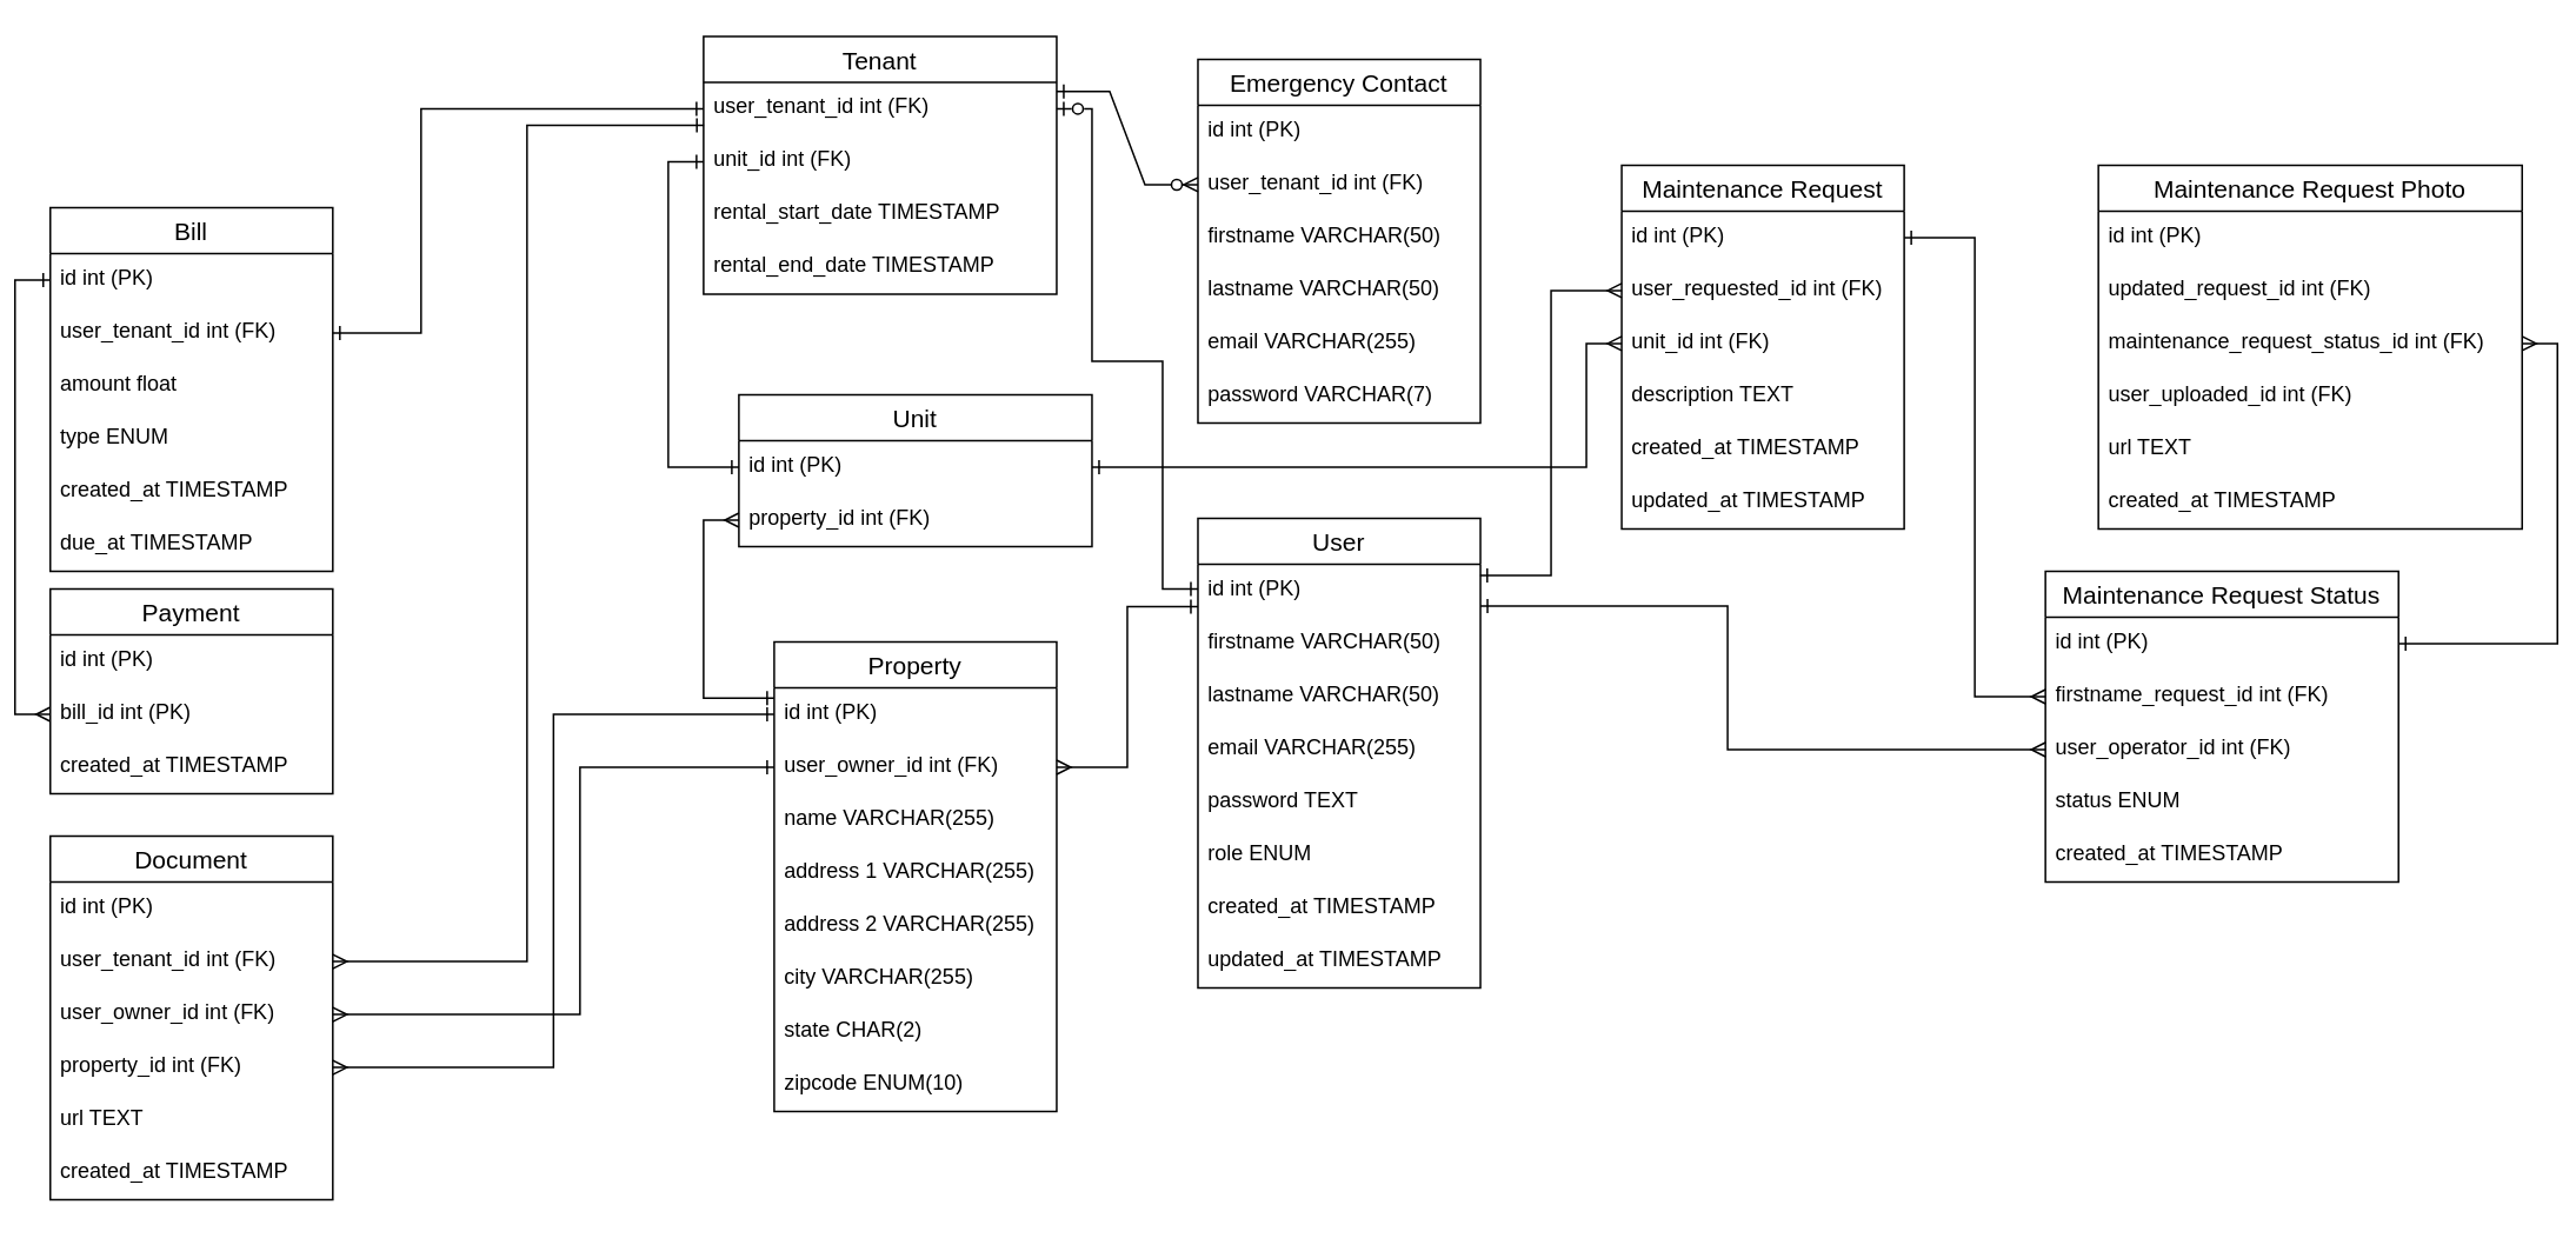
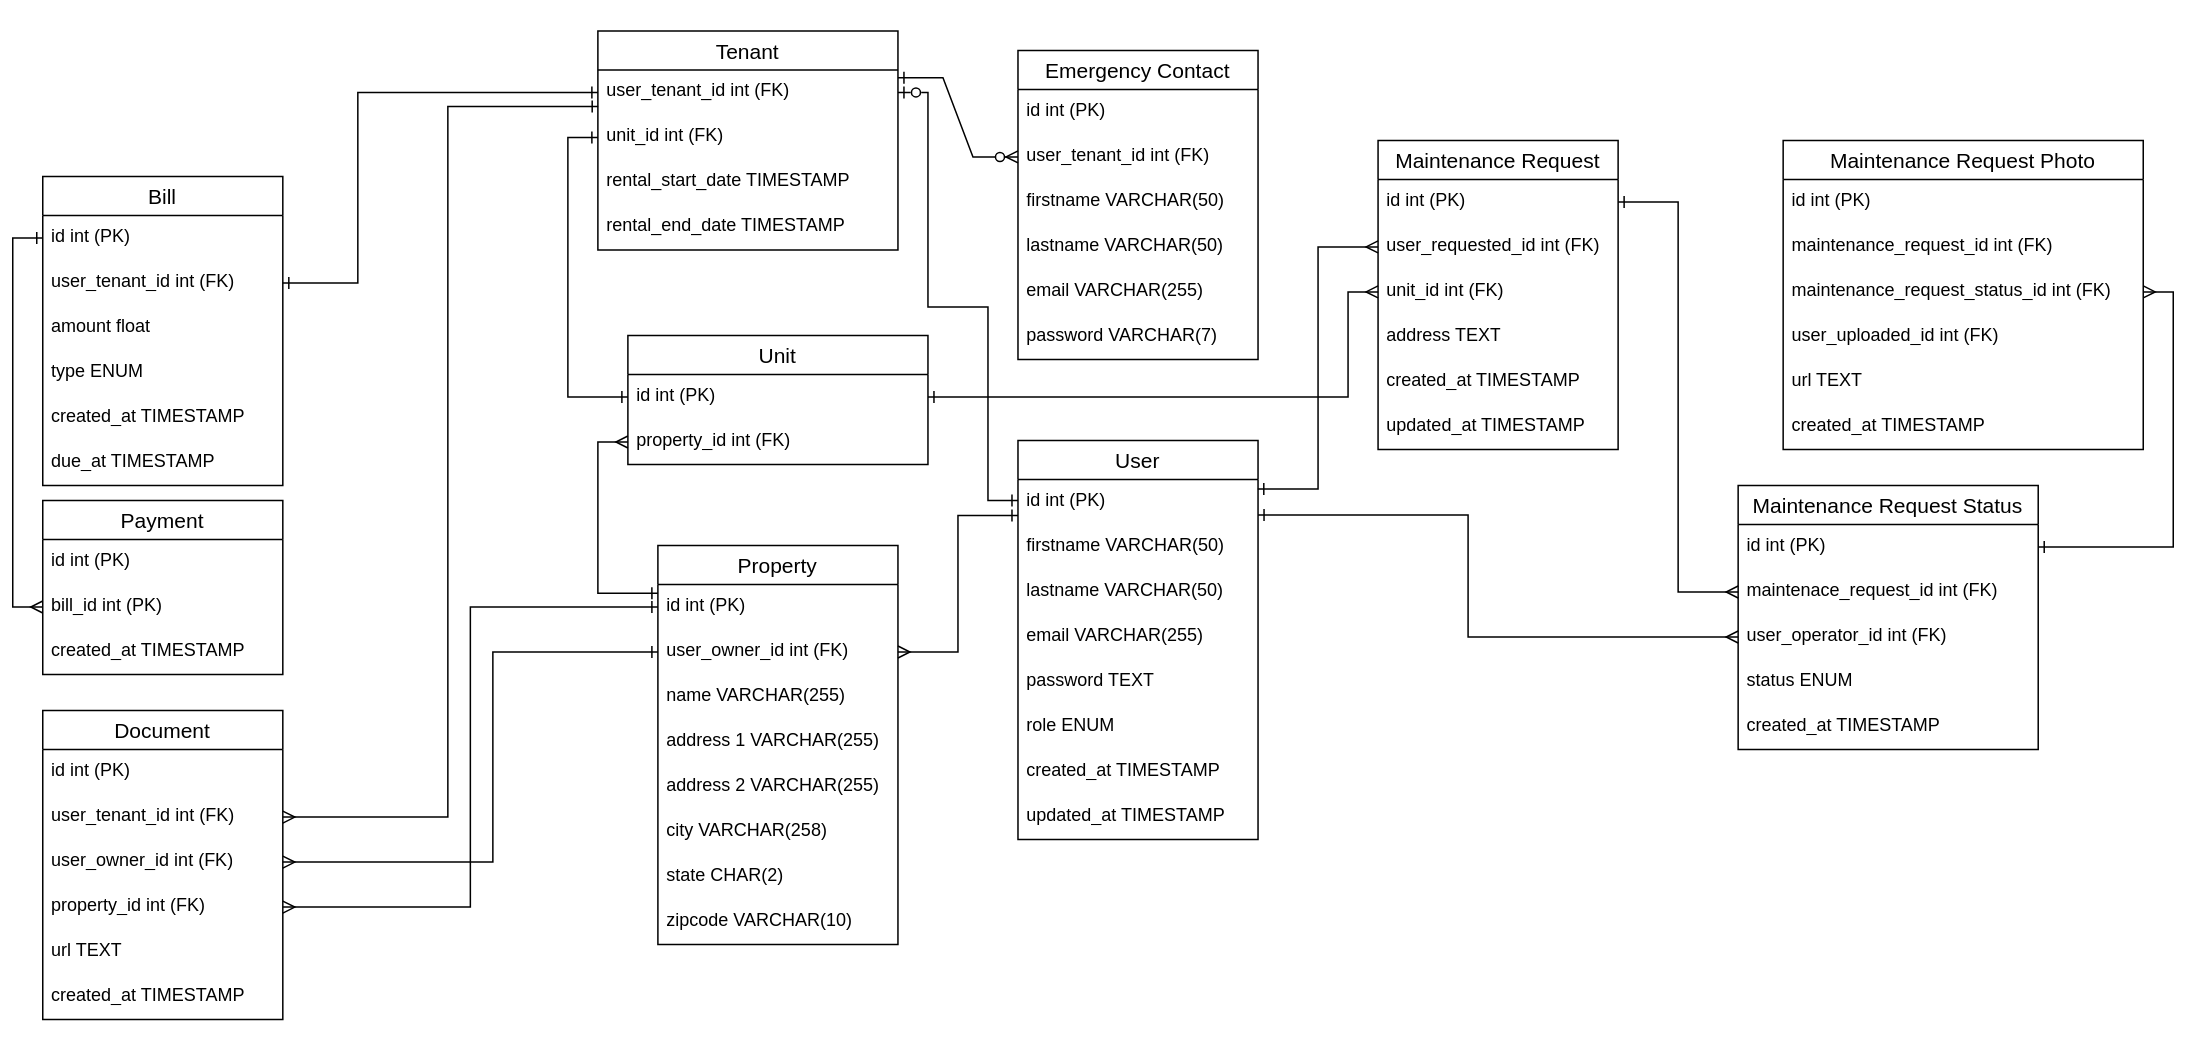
- <mxCell id="42" value="updated_request_id int (FK)" style="text;strokeColor=none;fillColor=none;spacingLeft=4;spacingRight=4;overflow=hidden;rotatable=0;points=[[0,0.5],[1,0.5]];portConstraint=eastwest;fontSize=12;whiteSpace=wrap;html=1;" vertex="1" parent="40"><mxGeometry y="56" width="240" height="30" as="geometry" /></mxCell>
+ <mxCell id="42" value="maintenance_request_id int (FK)" style="text;strokeColor=none;fillColor=none;spacingLeft=4;spacingRight=4;overflow=hidden;rotatable=0;points=[[0,0.5],[1,0.5]];portConstraint=eastwest;fontSize=12;whiteSpace=wrap;html=1;" vertex="1" parent="40"><mxGeometry y="56" width="240" height="30" as="geometry" /></mxCell>
- <mxCell id="31" value="description TEXT" style="text;strokeColor=none;fillColor=none;spacingLeft=4;spacingRight=4;overflow=hidden;rotatable=0;points=[[0,0.5],[1,0.5]];portConstraint=eastwest;fontSize=12;whiteSpace=wrap;html=1;" vertex="1" parent="27"><mxGeometry y="116" width="160" height="30" as="geometry" /></mxCell>
+ <mxCell id="31" value="address TEXT" style="text;strokeColor=none;fillColor=none;spacingLeft=4;spacingRight=4;overflow=hidden;rotatable=0;points=[[0,0.5],[1,0.5]];portConstraint=eastwest;fontSize=12;whiteSpace=wrap;html=1;" vertex="1" parent="27"><mxGeometry y="116" width="160" height="30" as="geometry" /></mxCell>
- <mxCell id="36" value="firstname_request_id int (FK)" style="text;strokeColor=none;fillColor=none;spacingLeft=4;spacingRight=4;overflow=hidden;rotatable=0;points=[[0,0.5],[1,0.5]];portConstraint=eastwest;fontSize=12;whiteSpace=wrap;html=1;" vertex="1" parent="34"><mxGeometry y="56" width="200" height="30" as="geometry" /></mxCell>
+ <mxCell id="36" value="maintenace_request_id int (FK)" style="text;strokeColor=none;fillColor=none;spacingLeft=4;spacingRight=4;overflow=hidden;rotatable=0;points=[[0,0.5],[1,0.5]];portConstraint=eastwest;fontSize=12;whiteSpace=wrap;html=1;" vertex="1" parent="34"><mxGeometry y="56" width="200" height="30" as="geometry" /></mxCell>
- <mxCell id="24" value="city VARCHAR(255)" style="text;strokeColor=none;fillColor=none;spacingLeft=4;spacingRight=4;overflow=hidden;rotatable=0;points=[[0,0.5],[1,0.5]];portConstraint=eastwest;fontSize=12;whiteSpace=wrap;html=1;" vertex="1" parent="18"><mxGeometry y="176" width="160" height="30" as="geometry" /></mxCell>
+ <mxCell id="24" value="city VARCHAR(258)" style="text;strokeColor=none;fillColor=none;spacingLeft=4;spacingRight=4;overflow=hidden;rotatable=0;points=[[0,0.5],[1,0.5]];portConstraint=eastwest;fontSize=12;whiteSpace=wrap;html=1;" vertex="1" parent="18"><mxGeometry y="176" width="160" height="30" as="geometry" /></mxCell>
- <mxCell id="26" value="zipcode ENUM(10)" style="text;strokeColor=none;fillColor=none;spacingLeft=4;spacingRight=4;overflow=hidden;rotatable=0;points=[[0,0.5],[1,0.5]];portConstraint=eastwest;fontSize=12;whiteSpace=wrap;html=1;" vertex="1" parent="18"><mxGeometry y="236" width="160" height="30" as="geometry" /></mxCell>
+ <mxCell id="26" value="zipcode VARCHAR(10)" style="text;strokeColor=none;fillColor=none;spacingLeft=4;spacingRight=4;overflow=hidden;rotatable=0;points=[[0,0.5],[1,0.5]];portConstraint=eastwest;fontSize=12;whiteSpace=wrap;html=1;" vertex="1" parent="18"><mxGeometry y="236" width="160" height="30" as="geometry" /></mxCell>
